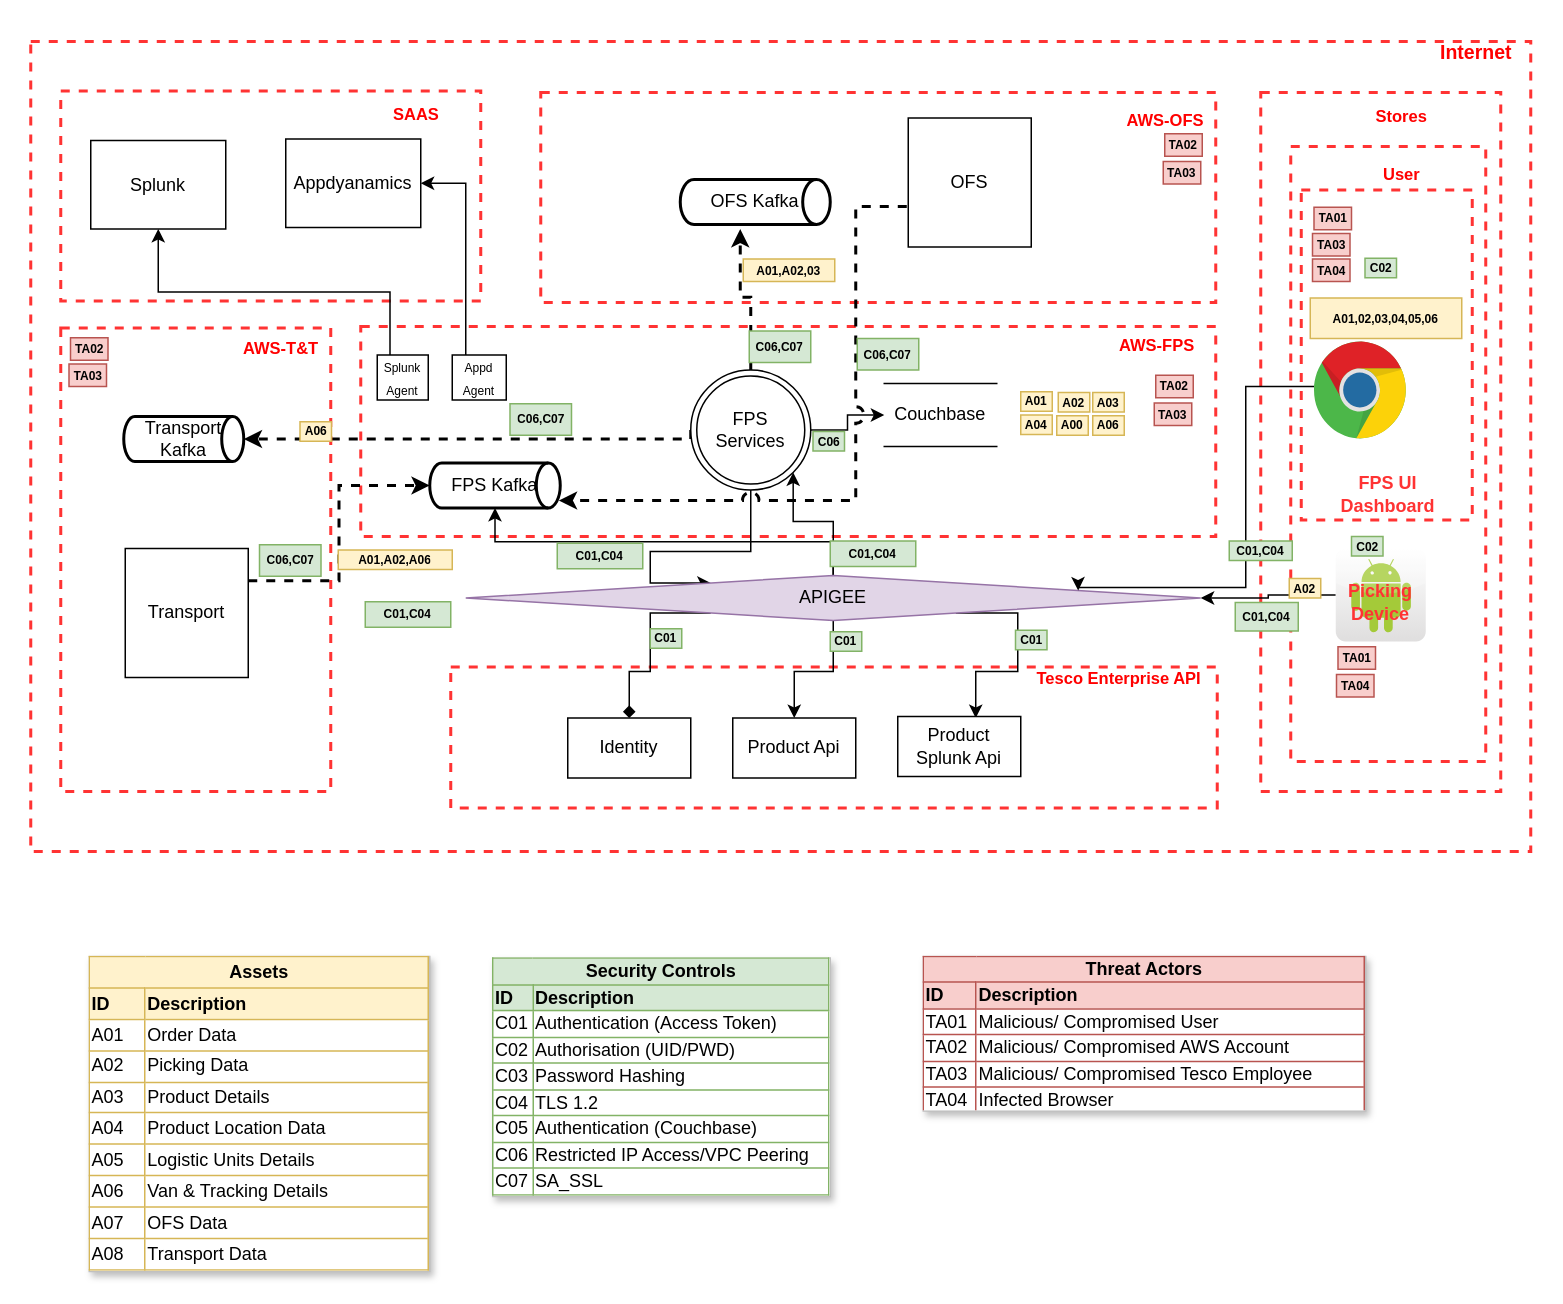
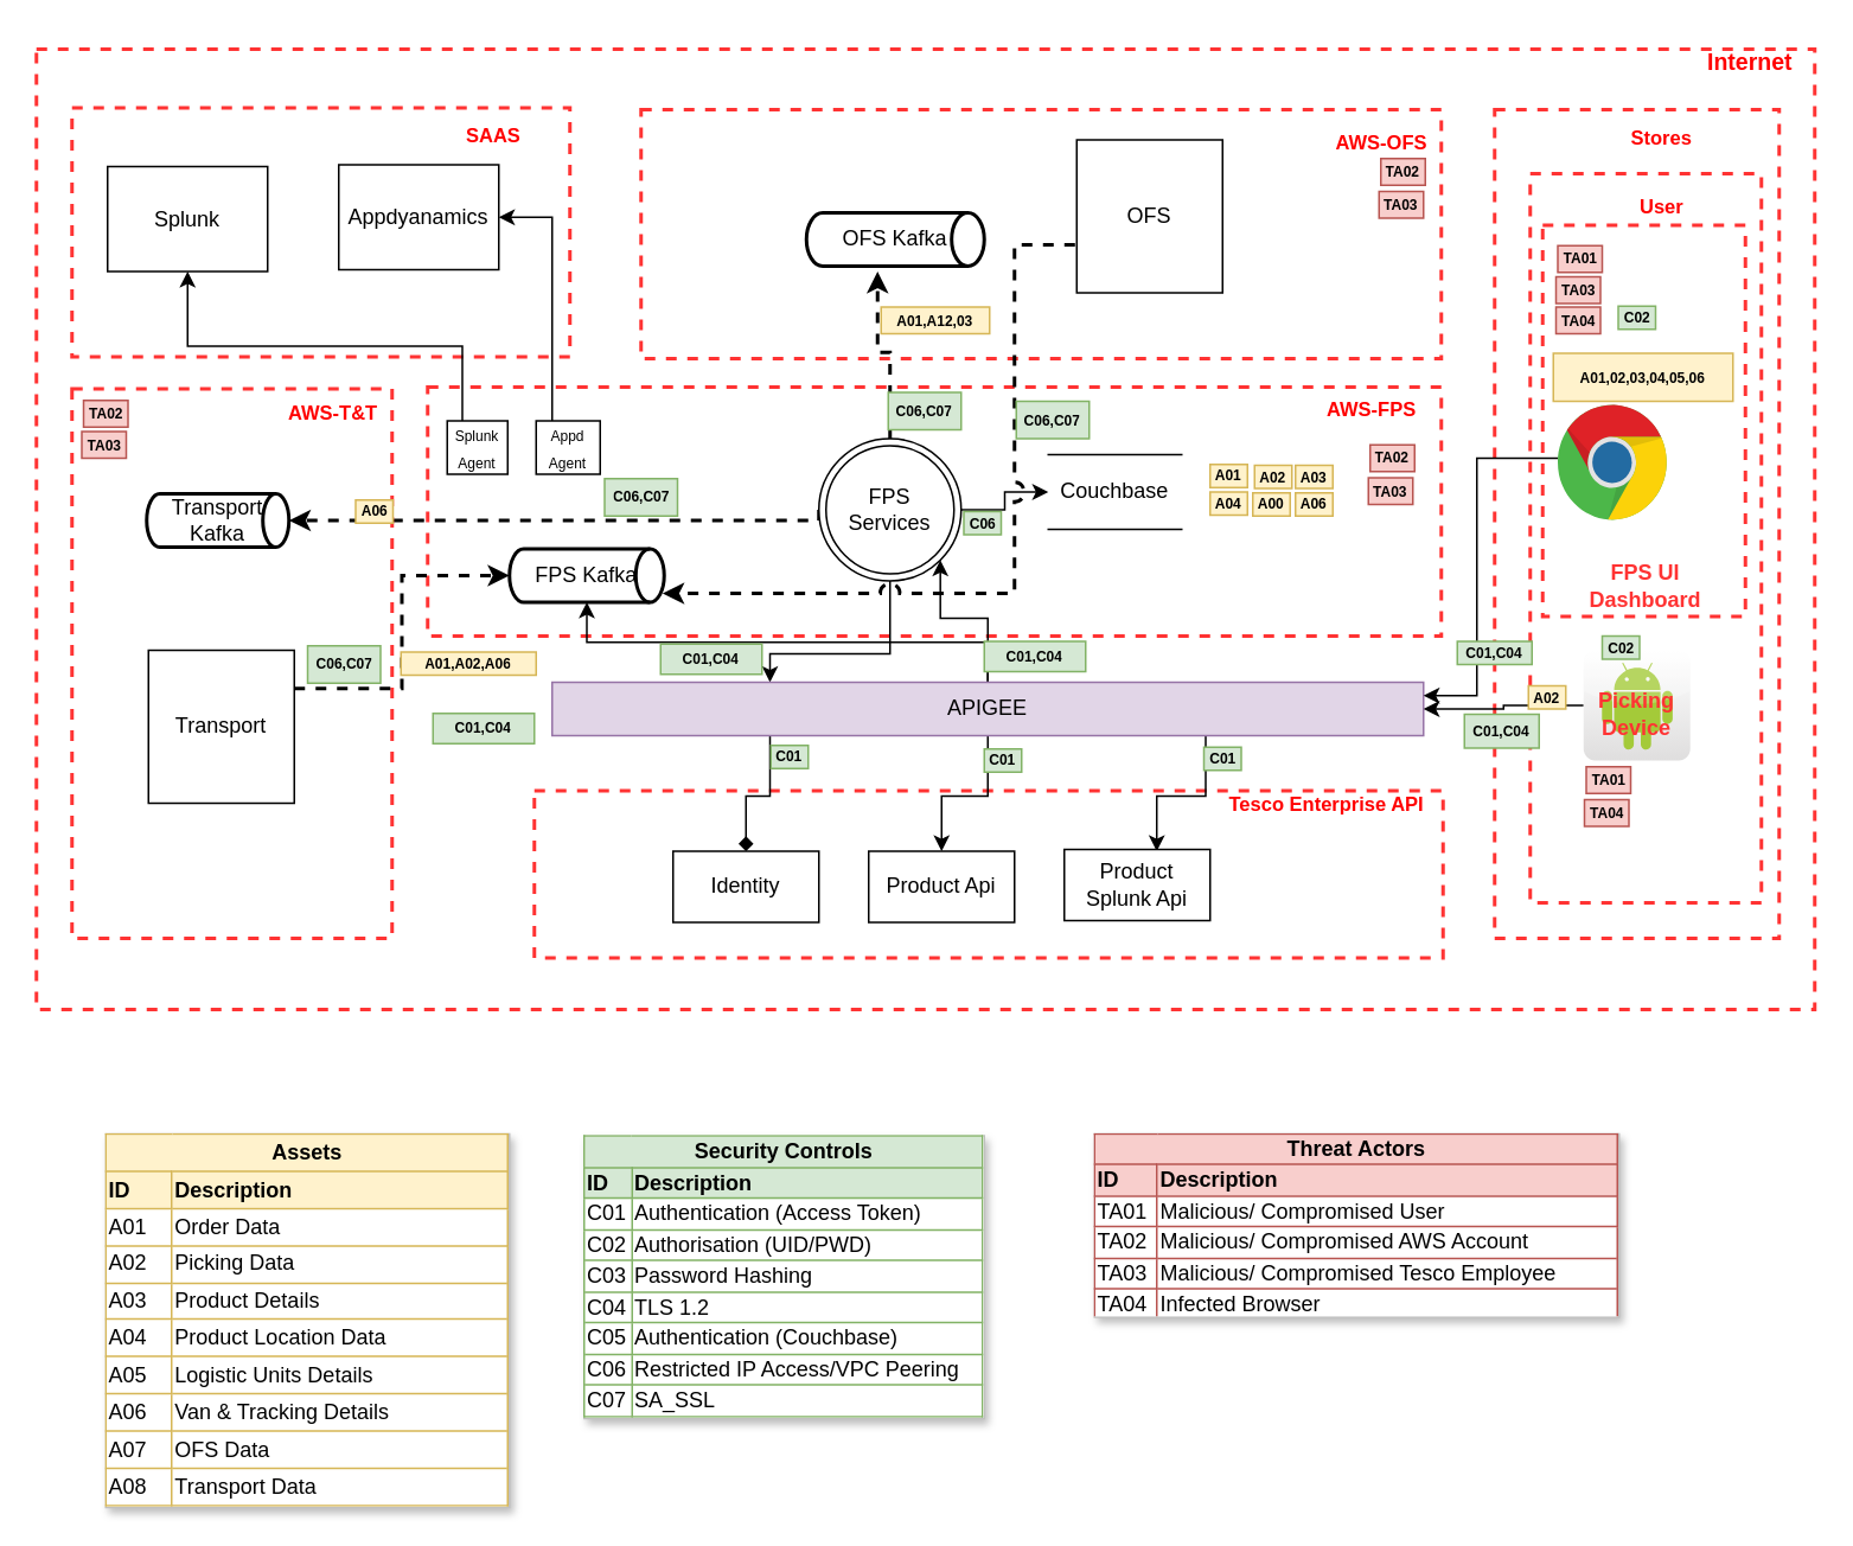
- <mxCell id="81" value="&lt;b style=&quot;font-size: 8px&quot;&gt;A01,A02,03&lt;/b&gt;" style="text;html=1;strokeColor=#d6b656;fillColor=#fff2cc;align=center;verticalAlign=middle;whiteSpace=wrap;overflow=hidden;fontSize=8;" parent="1" vertex="1"><mxGeometry x="495" y="172" width="61" height="15" as="geometry" /></mxCell>
+ <mxCell id="81" value="&lt;b style=&quot;font-size: 8px&quot;&gt;A01,A12,03&lt;/b&gt;" style="text;html=1;strokeColor=#d6b656;fillColor=#fff2cc;align=center;verticalAlign=middle;whiteSpace=wrap;overflow=hidden;fontSize=8;" parent="1" vertex="1"><mxGeometry x="495" y="172" width="61" height="15" as="geometry" /></mxCell>
- <mxCell id="43" value="APIGEE" style="rhombus;whiteSpace=wrap;html=1;fillColor=#e1d5e7;strokeColor=#9673a6;" parent="1" vertex="1"><mxGeometry x="310" y="383" width="490" height="30" as="geometry" /></mxCell>
+ <mxCell id="43" value="APIGEE" style="rounded=0;whiteSpace=wrap;html=1;fillColor=#e1d5e7;strokeColor=#9673a6;" parent="1" vertex="1"><mxGeometry x="310" y="383" width="490" height="30" as="geometry" /></mxCell>
